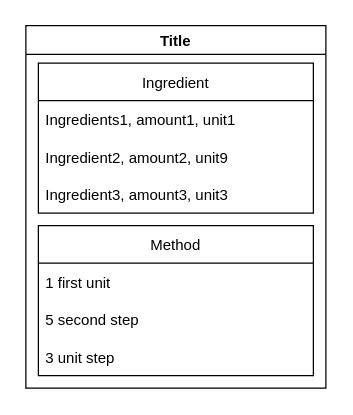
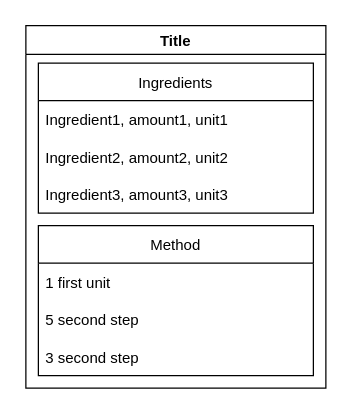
- <mxCell id="3" value="Ingredient" style="swimlane;fontStyle=0;childLayout=stackLayout;horizontal=1;startSize=30;horizontalStack=0;resizeParent=1;resizeParentMax=0;resizeLast=0;collapsible=1;marginBottom=0;" vertex="1" parent="2"><mxGeometry x="10" y="30" width="220" height="120" as="geometry" /></mxCell>
+ <mxCell id="3" value="Ingredients" style="swimlane;fontStyle=0;childLayout=stackLayout;horizontal=1;startSize=30;horizontalStack=0;resizeParent=1;resizeParentMax=0;resizeLast=0;collapsible=1;marginBottom=0;" vertex="1" parent="2"><mxGeometry x="10" y="30" width="220" height="120" as="geometry" /></mxCell>
- <mxCell id="4" value="Ingredients1, amount1, unit1" style="text;strokeColor=none;fillColor=none;align=left;verticalAlign=middle;spacingLeft=4;spacingRight=4;overflow=hidden;points=[[0,0.5],[1,0.5]];portConstraint=eastwest;rotatable=0;" vertex="1" parent="3"><mxGeometry y="30" width="220" height="30" as="geometry" /></mxCell>
+ <mxCell id="4" value="Ingredient1, amount1, unit1" style="text;strokeColor=none;fillColor=none;align=left;verticalAlign=middle;spacingLeft=4;spacingRight=4;overflow=hidden;points=[[0,0.5],[1,0.5]];portConstraint=eastwest;rotatable=0;" vertex="1" parent="3"><mxGeometry y="30" width="220" height="30" as="geometry" /></mxCell>
- <mxCell id="5" value="Ingredient2, amount2, unit9" style="text;strokeColor=none;fillColor=none;align=left;verticalAlign=middle;spacingLeft=4;spacingRight=4;overflow=hidden;points=[[0,0.5],[1,0.5]];portConstraint=eastwest;rotatable=0;" vertex="1" parent="3"><mxGeometry y="60" width="220" height="30" as="geometry" /></mxCell>
+ <mxCell id="5" value="Ingredient2, amount2, unit2" style="text;strokeColor=none;fillColor=none;align=left;verticalAlign=middle;spacingLeft=4;spacingRight=4;overflow=hidden;points=[[0,0.5],[1,0.5]];portConstraint=eastwest;rotatable=0;" vertex="1" parent="3"><mxGeometry y="60" width="220" height="30" as="geometry" /></mxCell>
- <mxCell id="10" value="3 unit step" style="text;strokeColor=none;fillColor=none;align=left;verticalAlign=middle;spacingLeft=4;spacingRight=4;overflow=hidden;points=[[0,0.5],[1,0.5]];portConstraint=eastwest;rotatable=0;" vertex="1" parent="7"><mxGeometry y="90" width="220" height="30" as="geometry" /></mxCell>
+ <mxCell id="10" value="3 second step" style="text;strokeColor=none;fillColor=none;align=left;verticalAlign=middle;spacingLeft=4;spacingRight=4;overflow=hidden;points=[[0,0.5],[1,0.5]];portConstraint=eastwest;rotatable=0;" vertex="1" parent="7"><mxGeometry y="90" width="220" height="30" as="geometry" /></mxCell>
